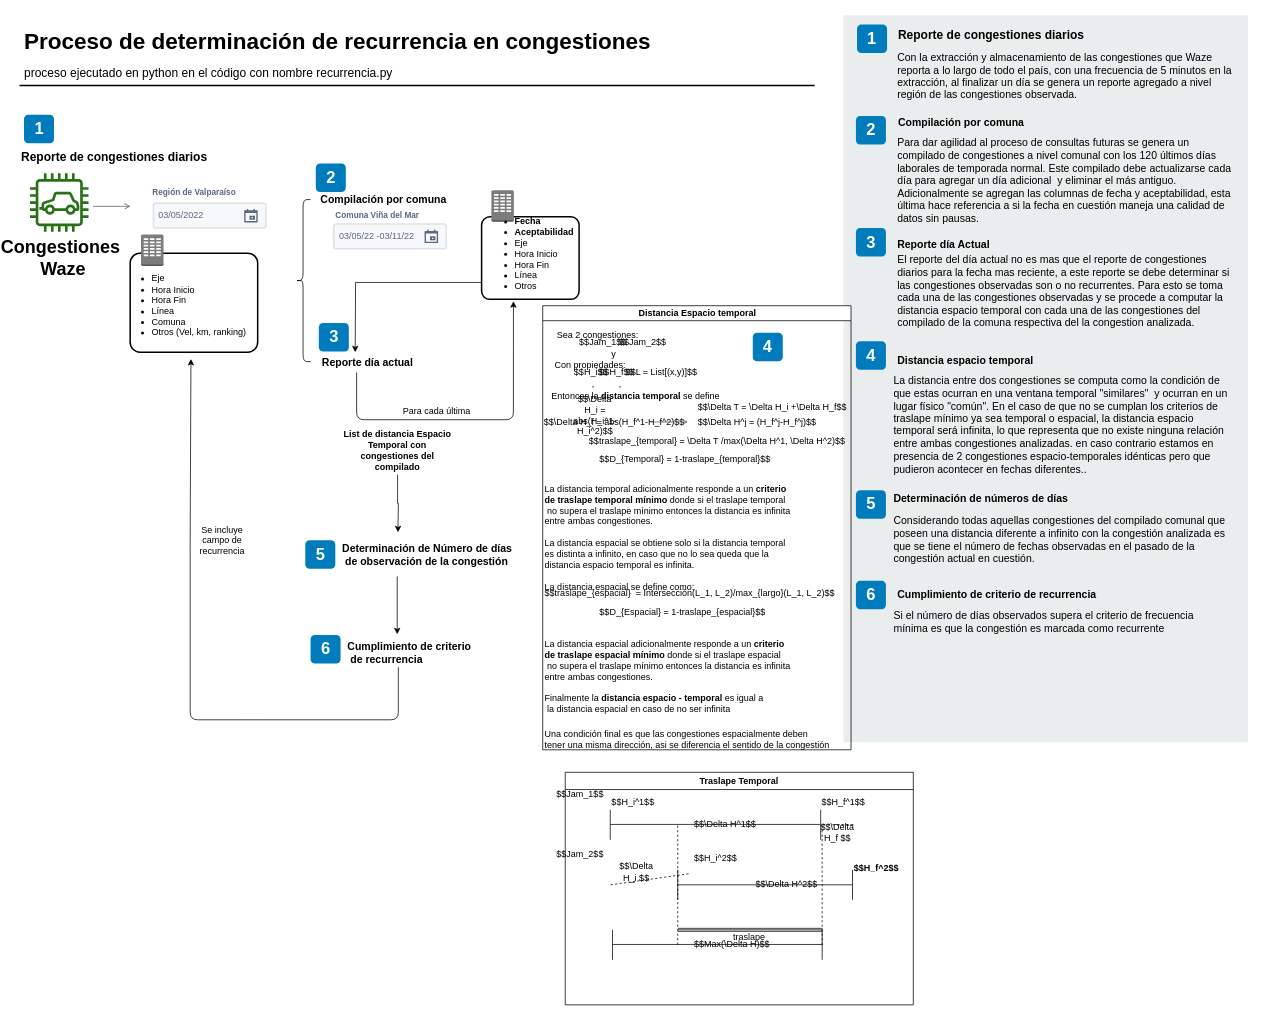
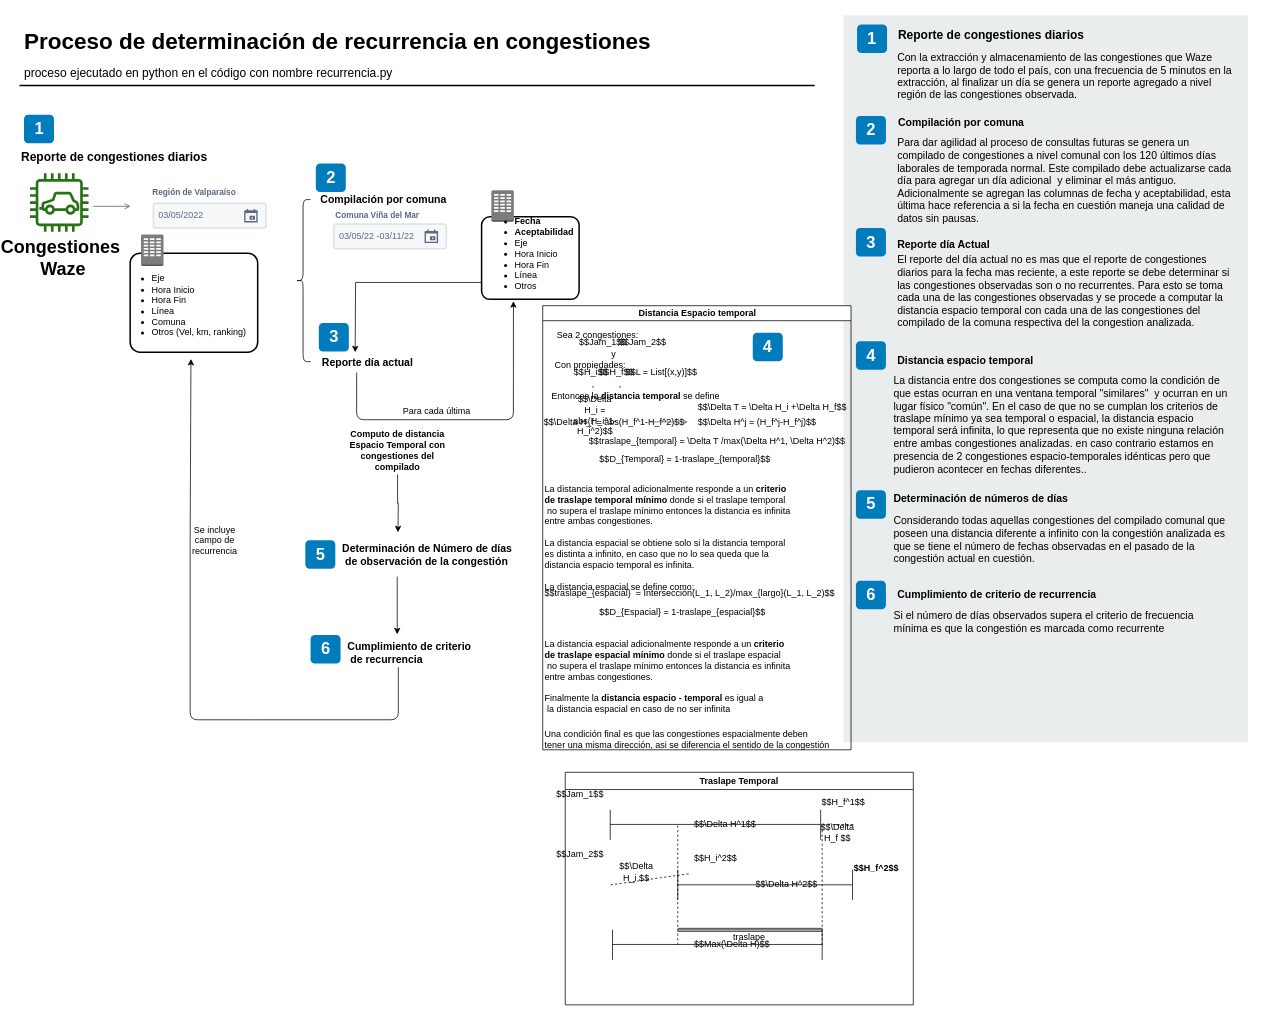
- <mxCell id="38" value="&lt;div&gt;&lt;b&gt;List de distancia Espacio Temporal con congestiones del compilado&lt;/b&gt;&lt;br&gt;&lt;/div&gt;" style="text;html=1;strokeColor=none;fillColor=none;align=center;verticalAlign=middle;whiteSpace=wrap;rounded=0;" vertex="1" parent="1"><mxGeometry x="446" y="568" width="157" height="64" as="geometry" /></mxCell>
+ <mxCell id="38" value="&lt;div&gt;&lt;b&gt;Computo de distancia Espacio Temporal con congestiones del compilado&lt;/b&gt;&lt;br&gt;&lt;/div&gt;" style="text;html=1;strokeColor=none;fillColor=none;align=center;verticalAlign=middle;whiteSpace=wrap;rounded=0;" vertex="1" parent="1"><mxGeometry x="446" y="568" width="157" height="64" as="geometry" /></mxCell>
- <mxCell id="80" value="Se incluye campo de recurrencia" style="text;html=1;strokeColor=none;fillColor=none;align=center;verticalAlign=middle;whiteSpace=wrap;rounded=0;" vertex="1" parent="1"><mxGeometry x="270.5" y="709.5" width="40" height="20" as="geometry" /></mxCell>
+ <mxCell id="80" value="Se incluye campo de recurrencia" style="text;html=1;strokeColor=none;fillColor=none;align=center;verticalAlign=middle;whiteSpace=wrap;rounded=0;" vertex="1" parent="1"><mxGeometry x="260.5" y="709.5" width="40" height="20" as="geometry" /></mxCell>
- <mxCell id="91" value="&lt;div&gt;$$H_i^1$$&lt;/div&gt;&lt;div&gt;&lt;br&gt;&lt;/div&gt;" style="text;html=1;resizable=0;points=[];autosize=1;align=left;verticalAlign=top;spacingTop=-4;" vertex="1" parent="83"><mxGeometry x="60" y="30" width="70" height="30" as="geometry" /></mxCell>
